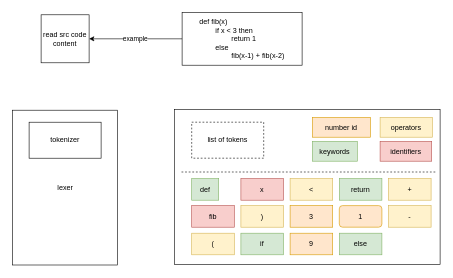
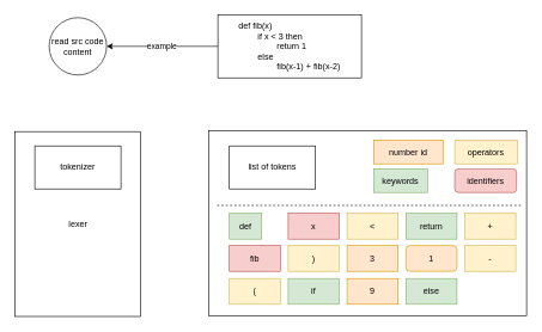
- <mxCell id="6" value="read src code content" style="whiteSpace=wrap;html=1;aspect=fixed;rounded=0;" parent="1" vertex="1"><mxGeometry x="68" y="24" width="80" height="80" as="geometry" /></mxCell>
+ <mxCell id="6" value="read src code content" style="ellipse;whiteSpace=wrap;html=1;aspect=fixed;" parent="1" vertex="1"><mxGeometry x="68" y="24" width="80" height="80" as="geometry" /></mxCell>
- <mxCell id="8" value="list of tokens" style="rounded=0;whiteSpace=wrap;html=1;dashed=1;" parent="1" vertex="1"><mxGeometry x="319" y="203" width="120" height="60" as="geometry" /></mxCell>
+ <mxCell id="8" value="list of tokens" style="rounded=0;whiteSpace=wrap;html=1;" parent="1" vertex="1"><mxGeometry x="319" y="203" width="120" height="60" as="geometry" /></mxCell>
- <mxCell id="26" value="identifiers" style="rounded=0;whiteSpace=wrap;html=1;fillColor=#f8cecc;strokeColor=#b85450;" parent="1" vertex="1"><mxGeometry x="633" y="235" width="86" height="33" as="geometry" /></mxCell>
+ <mxCell id="26" value="identifiers" style="whiteSpace=wrap;html=1;fillColor=#f8cecc;strokeColor=#b85450;rounded=1;" parent="1" vertex="1"><mxGeometry x="633" y="235" width="86" height="33" as="geometry" /></mxCell>
